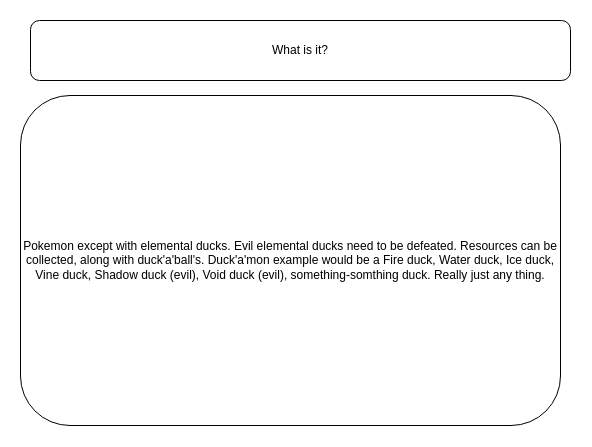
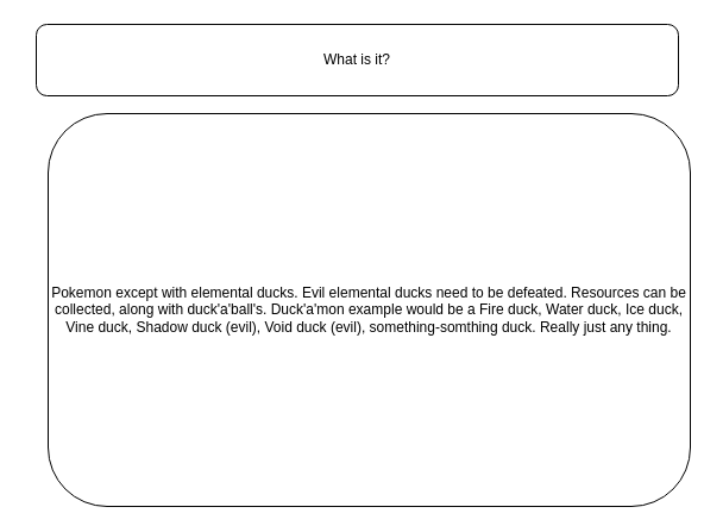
- <mxCell id="3" value="Pokemon except with elemental ducks. Evil elemental ducks need to be defeated. Resources can be collected, along with duck'a'ball's. Duck'a'mon example would be a Fire duck, Water duck, Ice duck, Vine duck, Shadow duck (evil), Void duck (evil), something-somthing duck. Really just any thing." style="rounded=1;whiteSpace=wrap;html=1;align=center;" parent="1" vertex="1"><mxGeometry x="20" y="95" width="540" height="330" as="geometry" /></mxCell>
+ <mxCell id="3" value="Pokemon except with elemental ducks. Evil elemental ducks need to be defeated. Resources can be collected, along with duck'a'ball's. Duck'a'mon example would be a Fire duck, Water duck, Ice duck, Vine duck, Shadow duck (evil), Void duck (evil), something-somthing duck. Really just any thing." style="rounded=1;whiteSpace=wrap;html=1;align=center;" parent="1" vertex="1"><mxGeometry x="40" y="95" width="540" height="330" as="geometry" /></mxCell>
